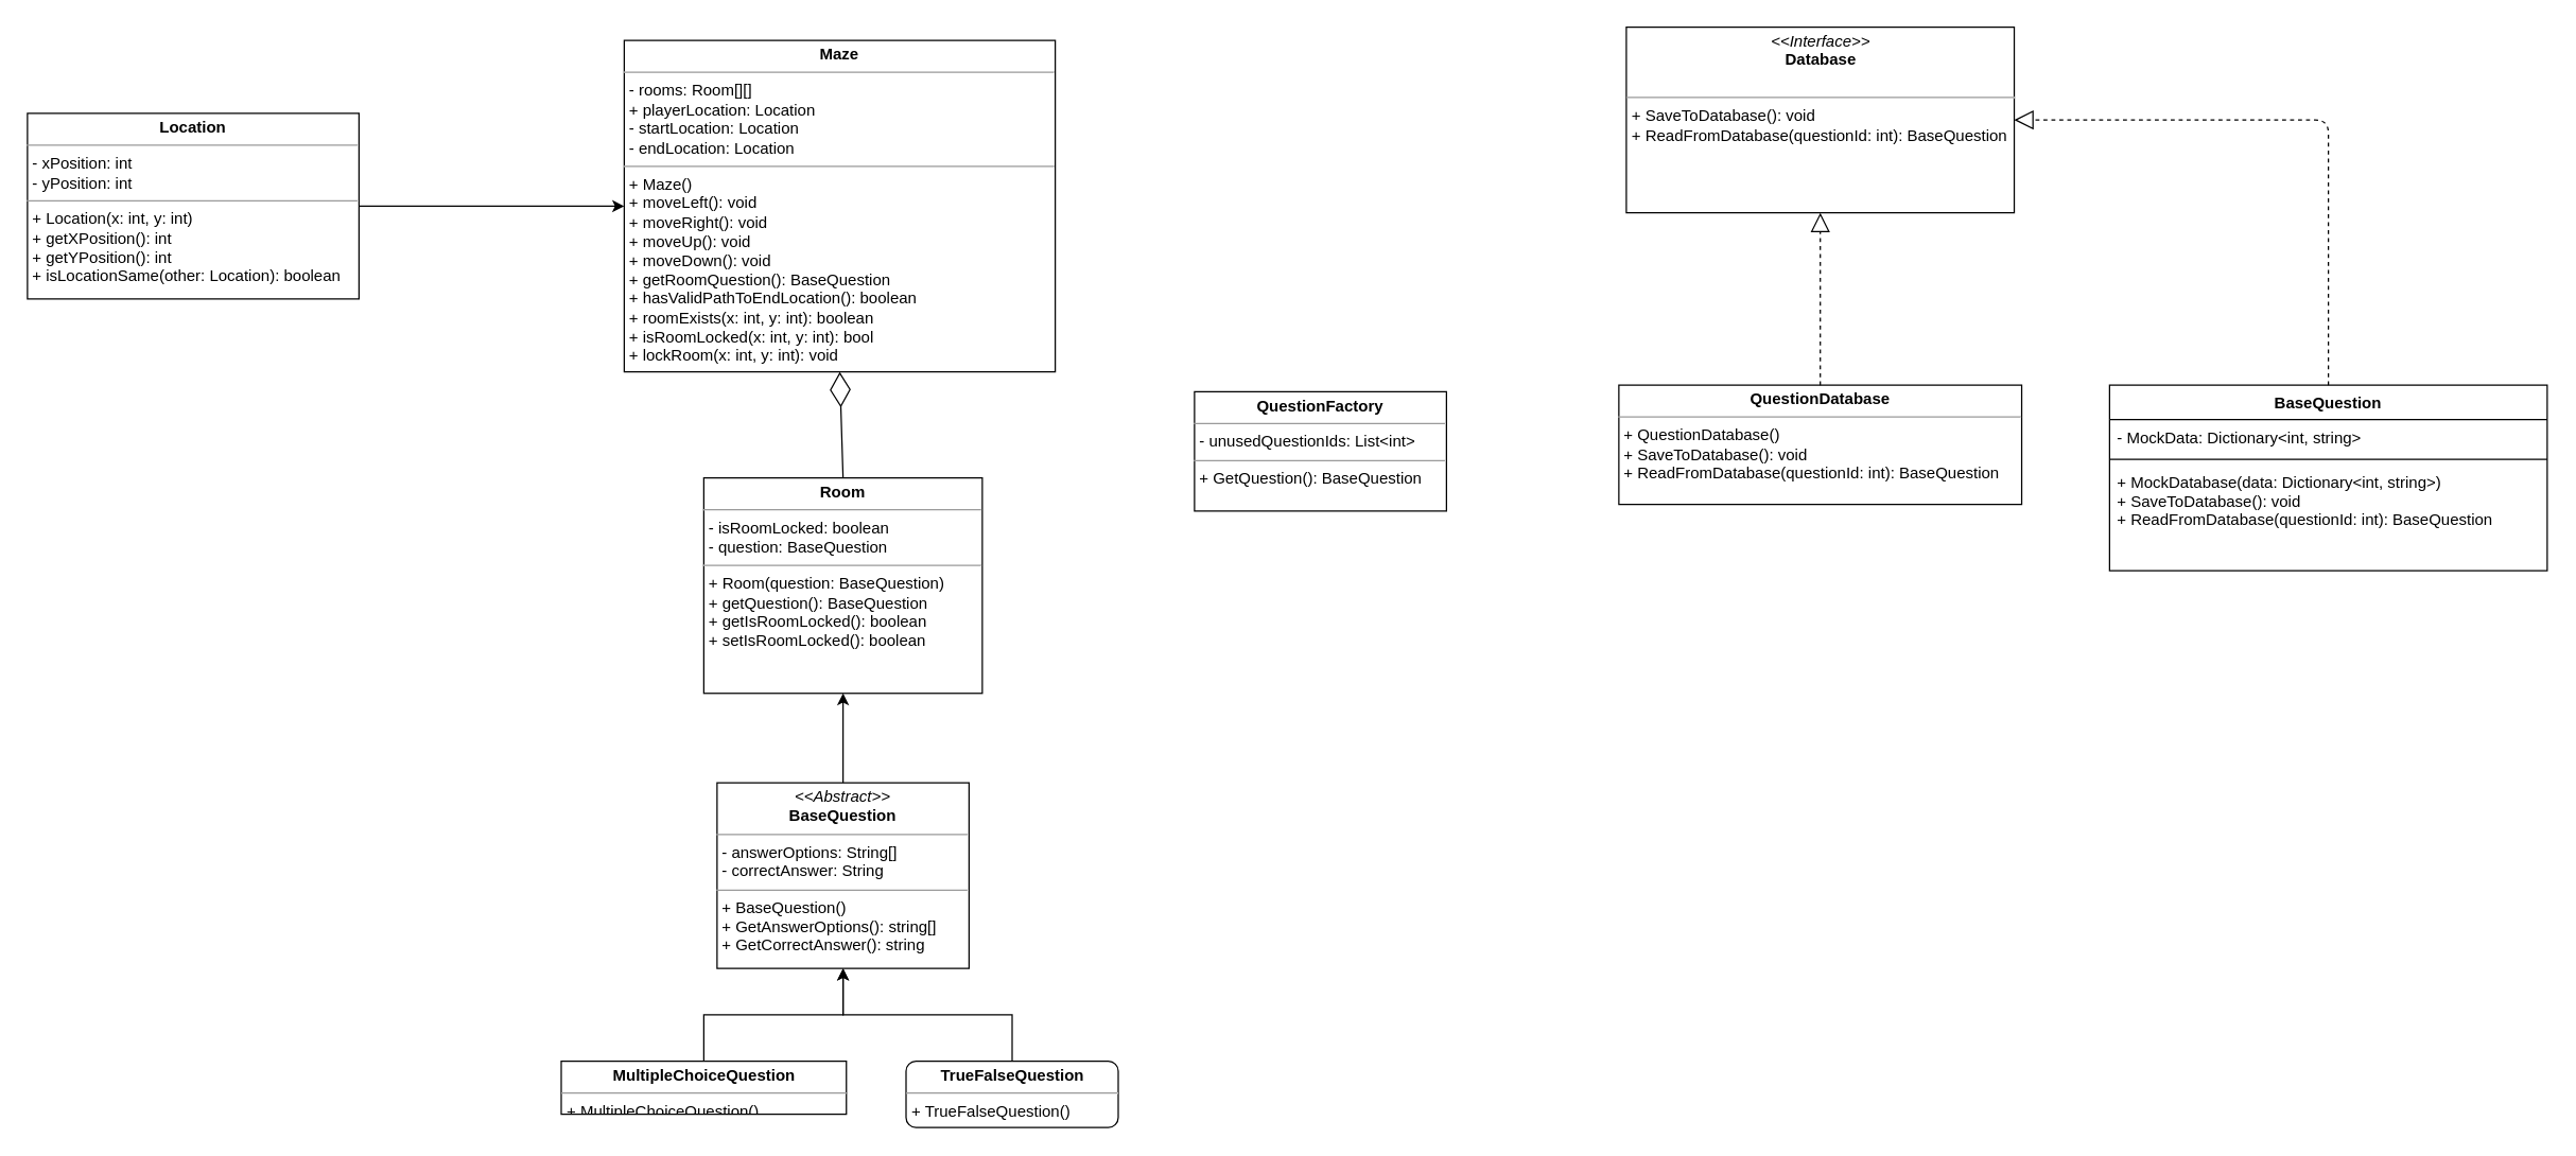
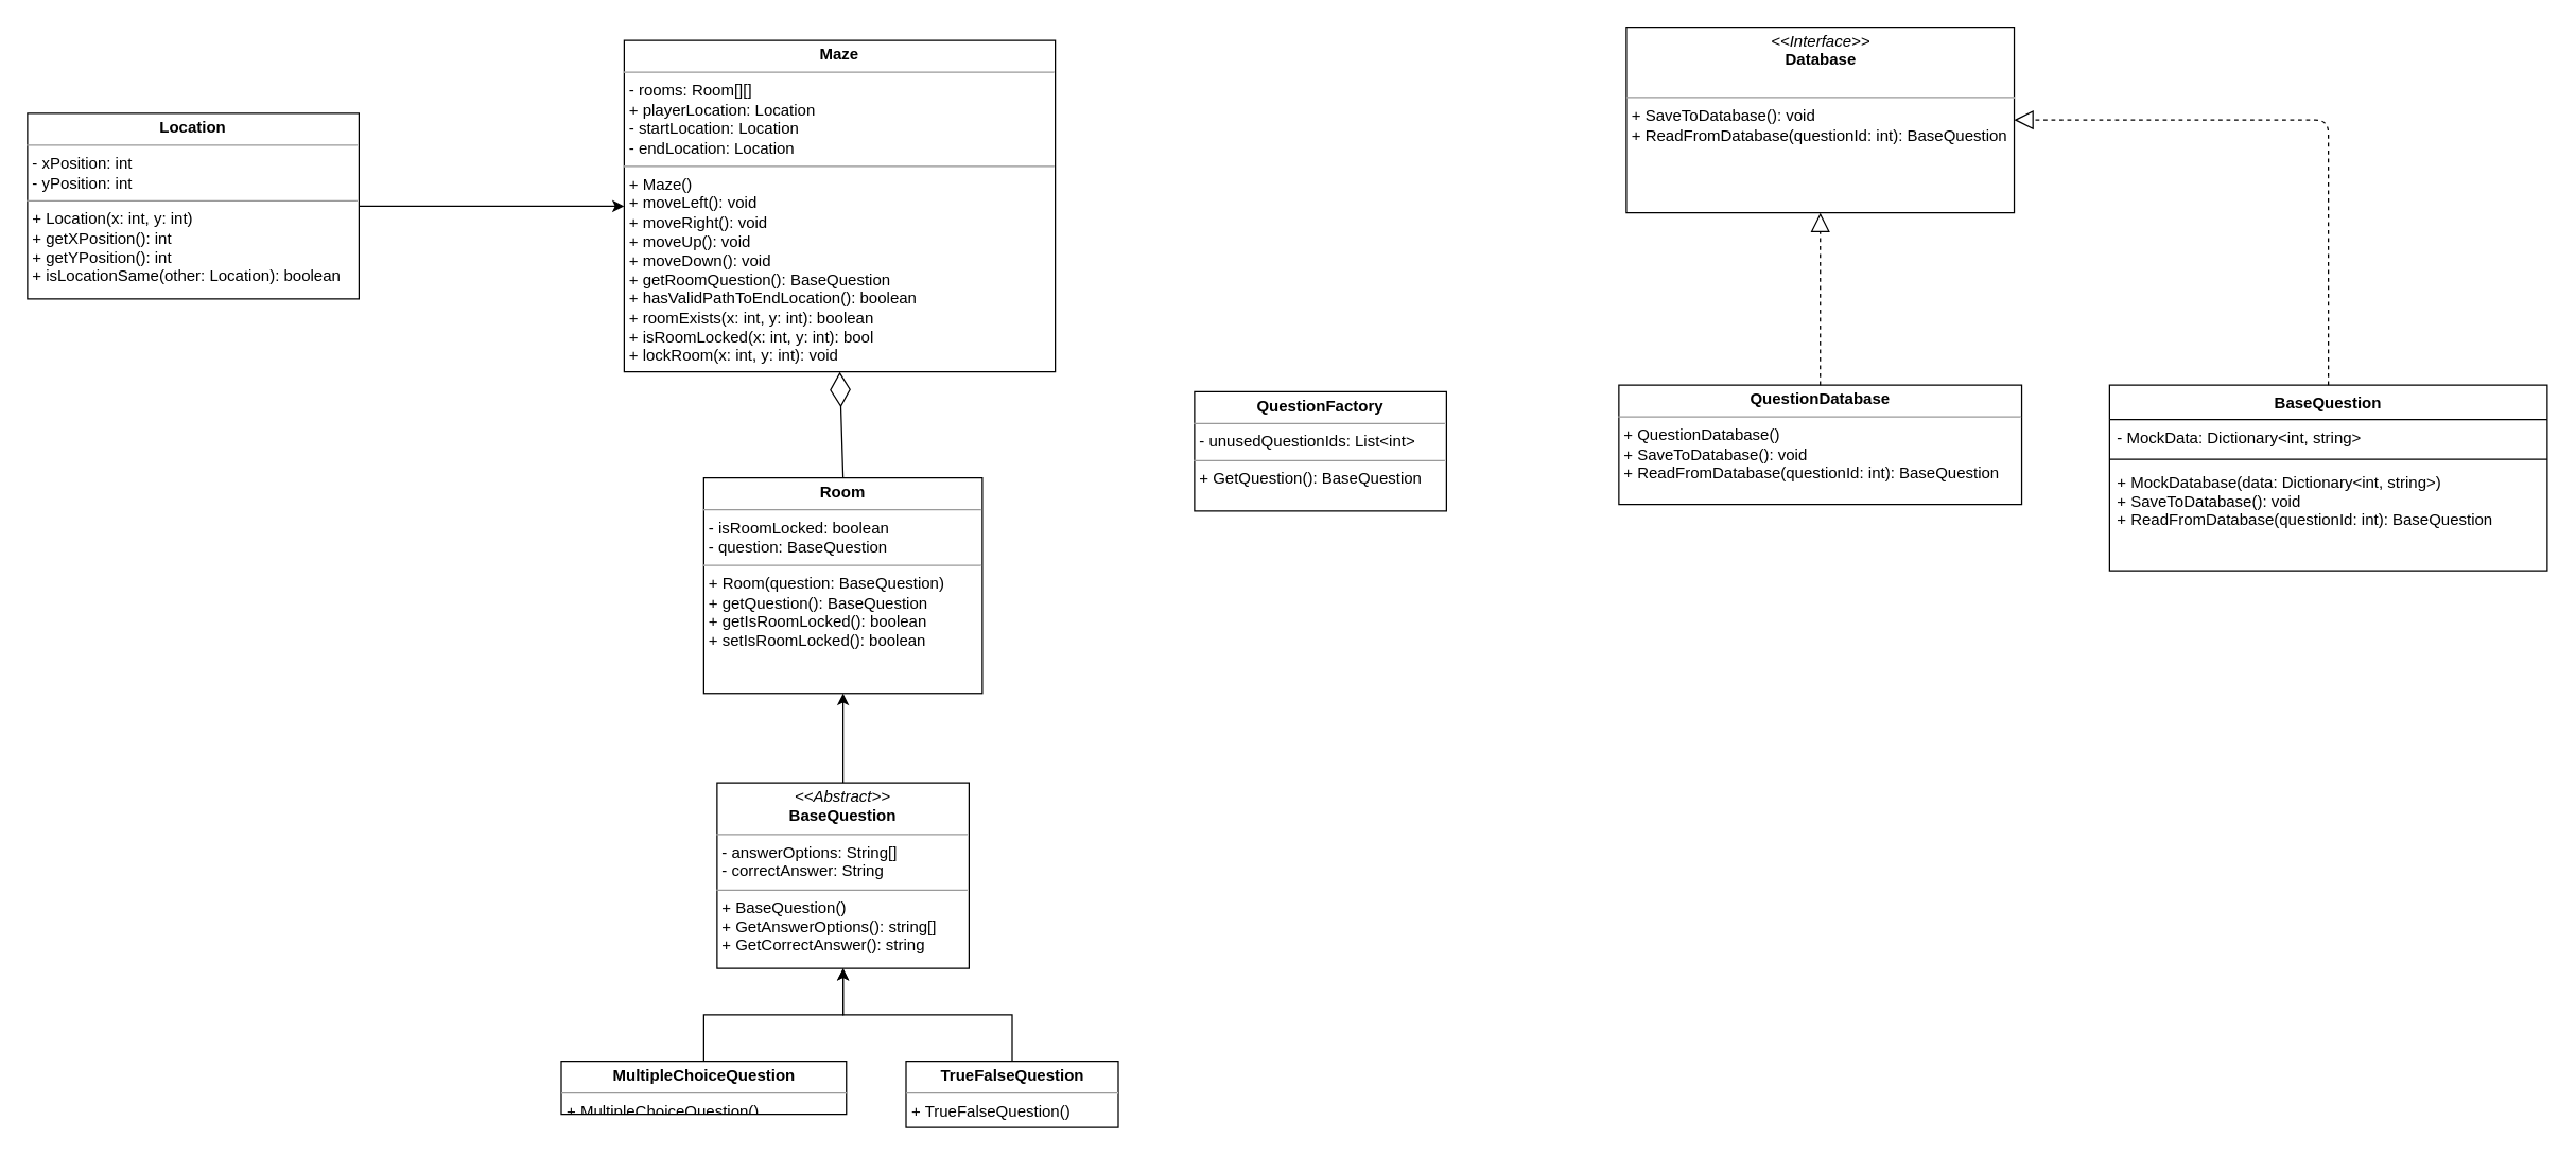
- <mxCell id="13" value="&lt;p style=&quot;margin: 0px ; margin-top: 4px ; text-align: center&quot;&gt;&lt;b&gt;TrueFalseQuestion&lt;/b&gt;&lt;/p&gt;&lt;hr size=&quot;1&quot;&gt;&lt;p style=&quot;margin: 0px ; margin-left: 4px&quot;&gt;&lt;span&gt;+ TrueFalseQuestion()&lt;/span&gt;&lt;br&gt;&lt;/p&gt;" style="verticalAlign=top;align=left;overflow=fill;fontSize=12;fontFamily=Helvetica;html=1;rounded=1;" vertex="1" parent="1"><mxGeometry x="682.5" y="800" width="160" height="50" as="geometry" /></mxCell>
+ <mxCell id="13" value="&lt;p style=&quot;margin: 0px ; margin-top: 4px ; text-align: center&quot;&gt;&lt;b&gt;TrueFalseQuestion&lt;/b&gt;&lt;/p&gt;&lt;hr size=&quot;1&quot;&gt;&lt;p style=&quot;margin: 0px ; margin-left: 4px&quot;&gt;&lt;span&gt;+ TrueFalseQuestion()&lt;/span&gt;&lt;br&gt;&lt;/p&gt;" style="verticalAlign=top;align=left;overflow=fill;fontSize=12;fontFamily=Helvetica;html=1;" vertex="1" parent="1"><mxGeometry x="682.5" y="800" width="160" height="50" as="geometry" /></mxCell>
